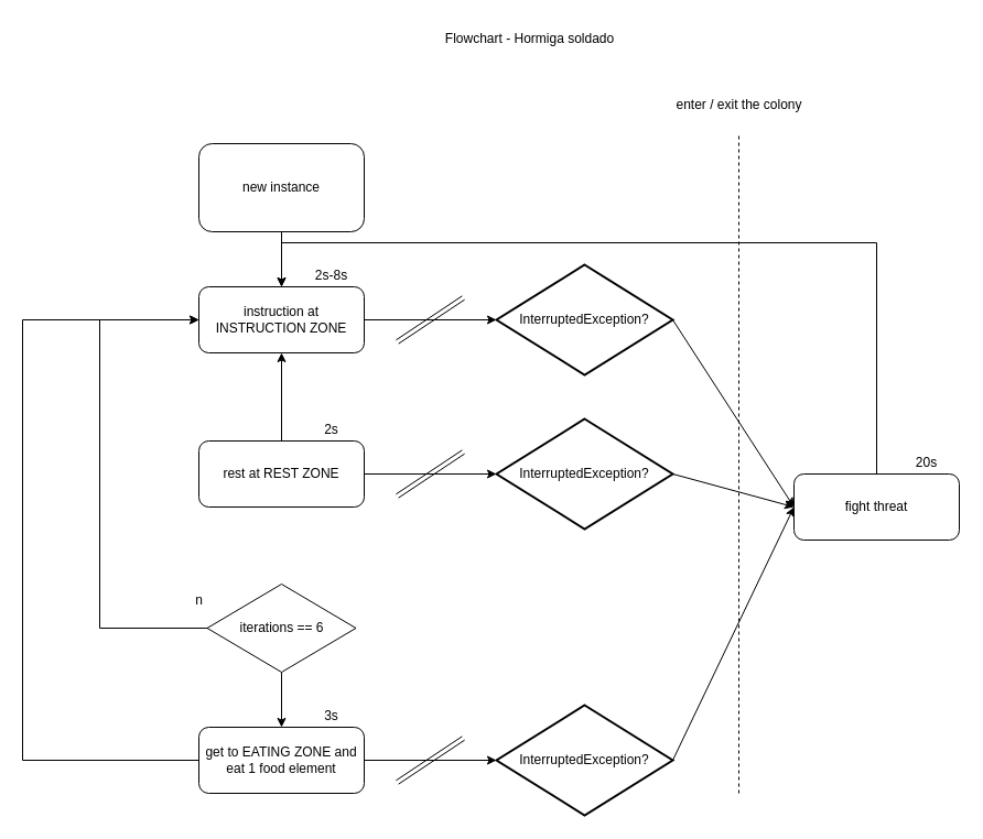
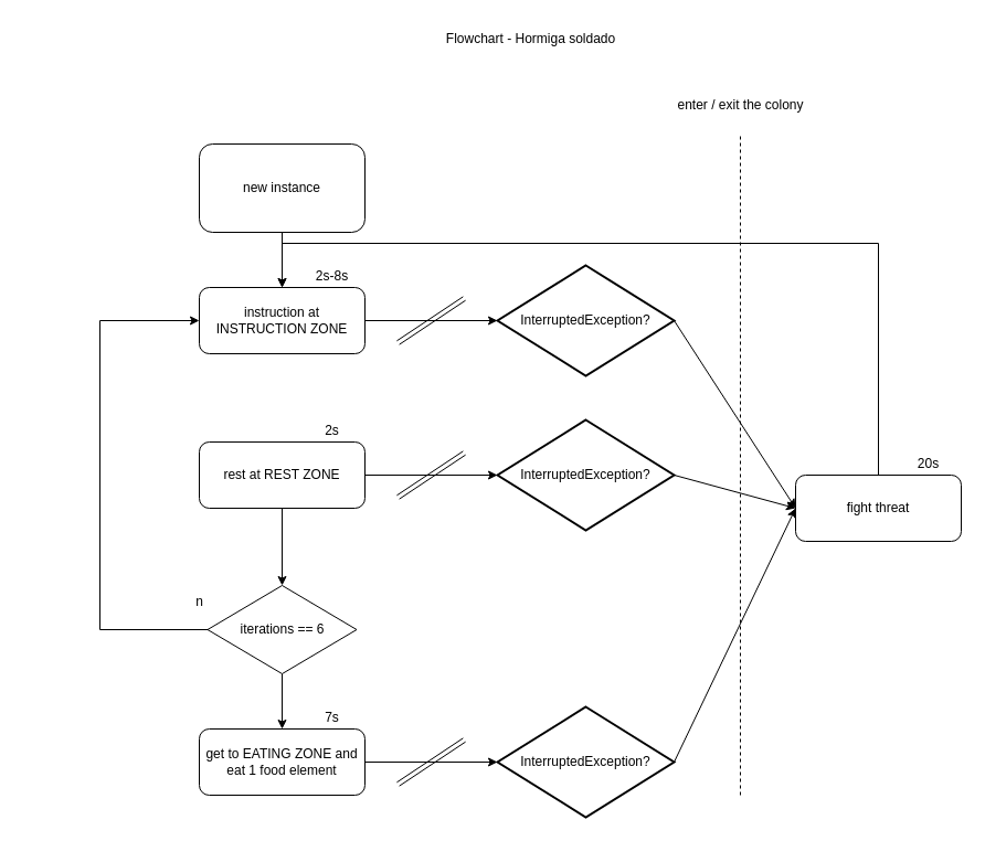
- <mxCell id="6" style="edgeStyle=orthogonalEdgeStyle;rounded=0;orthogonalLoop=1;jettySize=auto;html=1;" edge="1" parent="1" source="8" target="5"><mxGeometry relative="1" as="geometry" /></mxCell>
+ <mxCell id="6" style="edgeStyle=orthogonalEdgeStyle;rounded=0;orthogonalLoop=1;jettySize=auto;html=1;" edge="1" parent="1" source="8" target="11"><mxGeometry relative="1" as="geometry" /></mxCell>
- <mxCell id="13" style="edgeStyle=orthogonalEdgeStyle;rounded=0;orthogonalLoop=1;jettySize=auto;html=1;entryX=0;entryY=0.5;entryDx=0;entryDy=0;" edge="1" parent="1" source="15" target="5"><mxGeometry relative="1" as="geometry"><Array as="points"><mxPoint x="20" y="690" /><mxPoint x="20" y="290" /></Array></mxGeometry></mxCell>
- <mxCell id="16" value="3s" style="text;html=1;align=center;verticalAlign=middle;resizable=0;points=[];autosize=1;strokeColor=none;fillColor=none;" vertex="1" parent="1"><mxGeometry x="280" y="635" width="40" height="30" as="geometry" /></mxCell>
+ <mxCell id="16" value="7s" style="text;html=1;align=center;verticalAlign=middle;resizable=0;points=[];autosize=1;strokeColor=none;fillColor=none;" vertex="1" parent="1"><mxGeometry x="280" y="635" width="40" height="30" as="geometry" /></mxCell>
